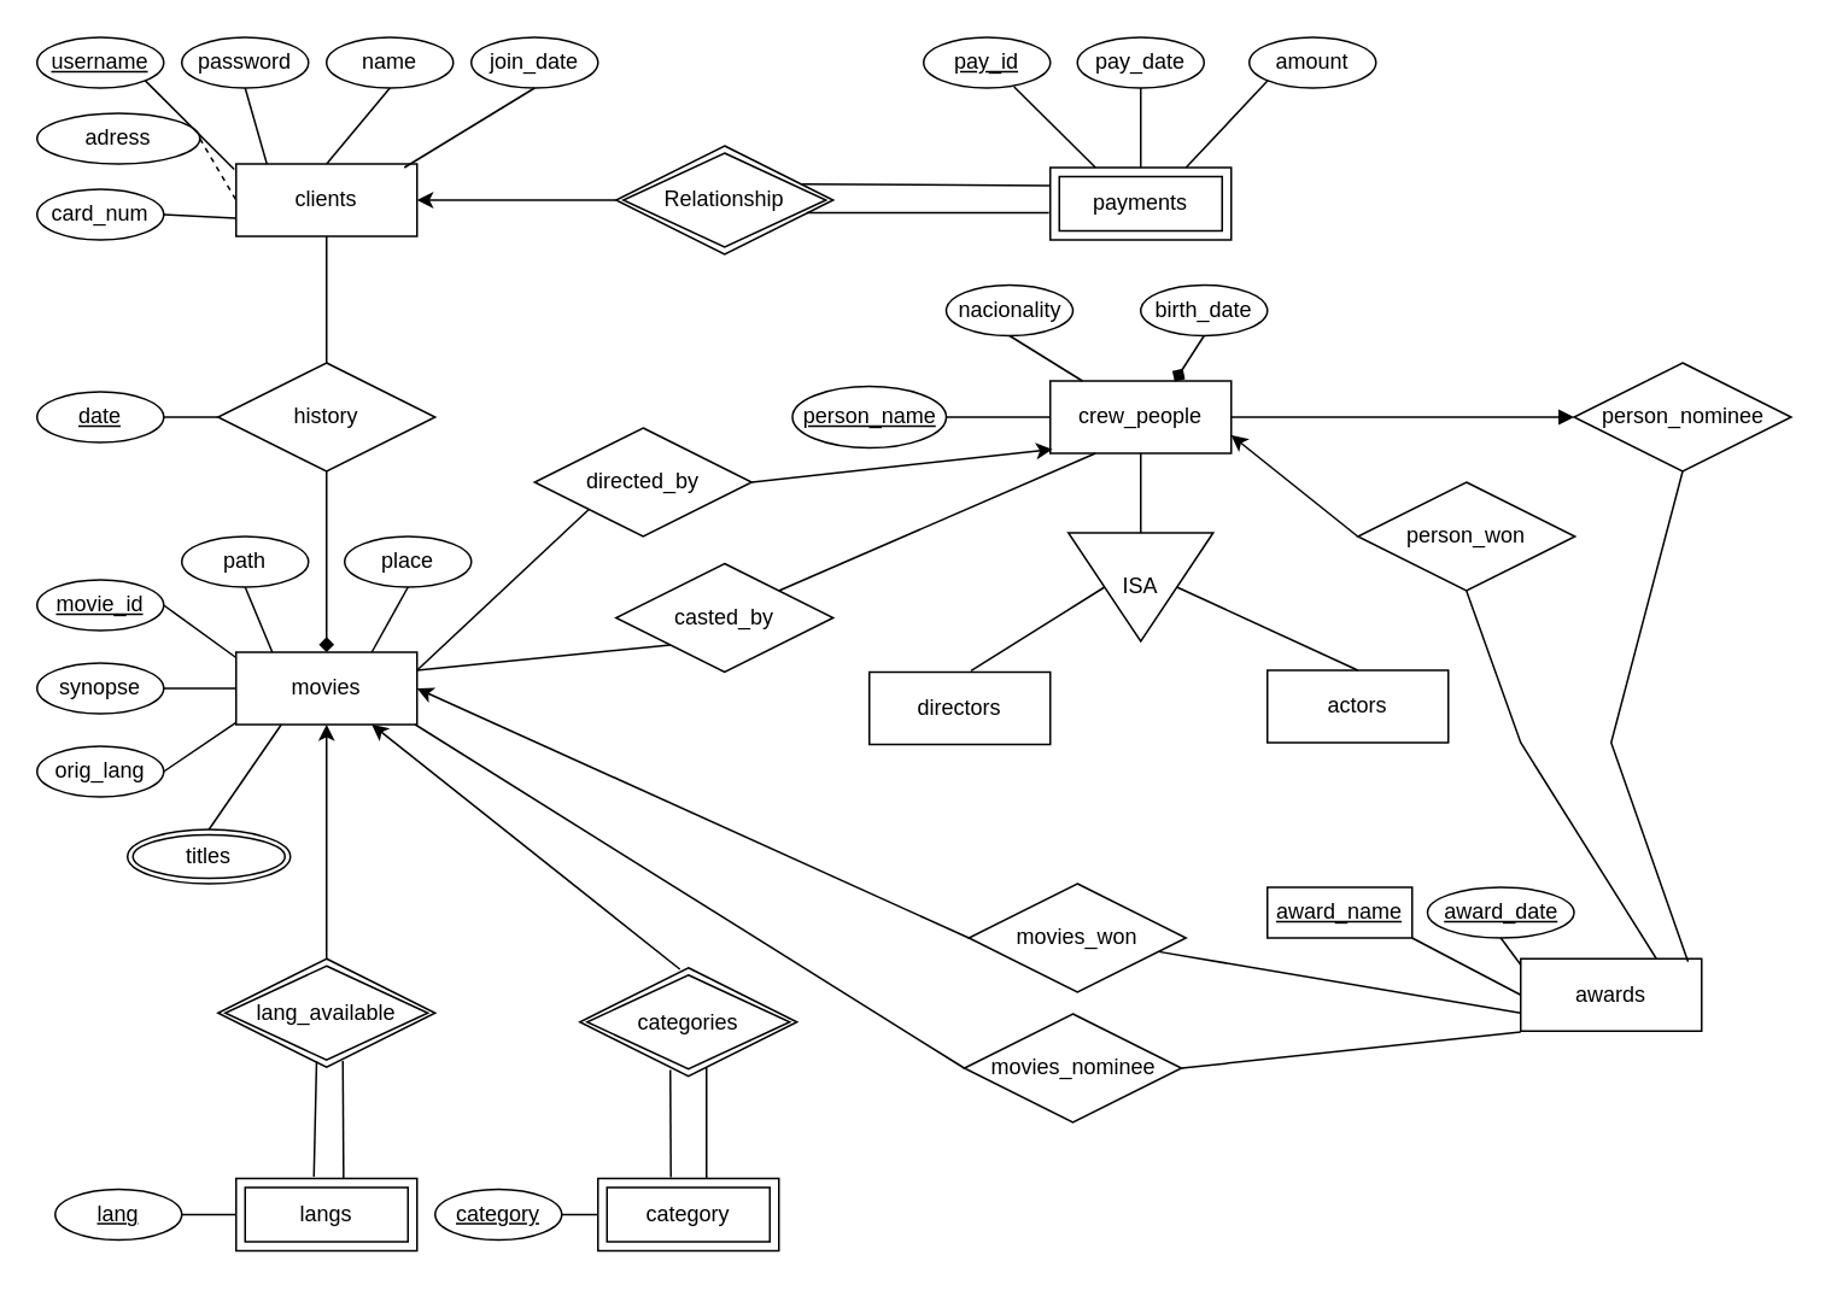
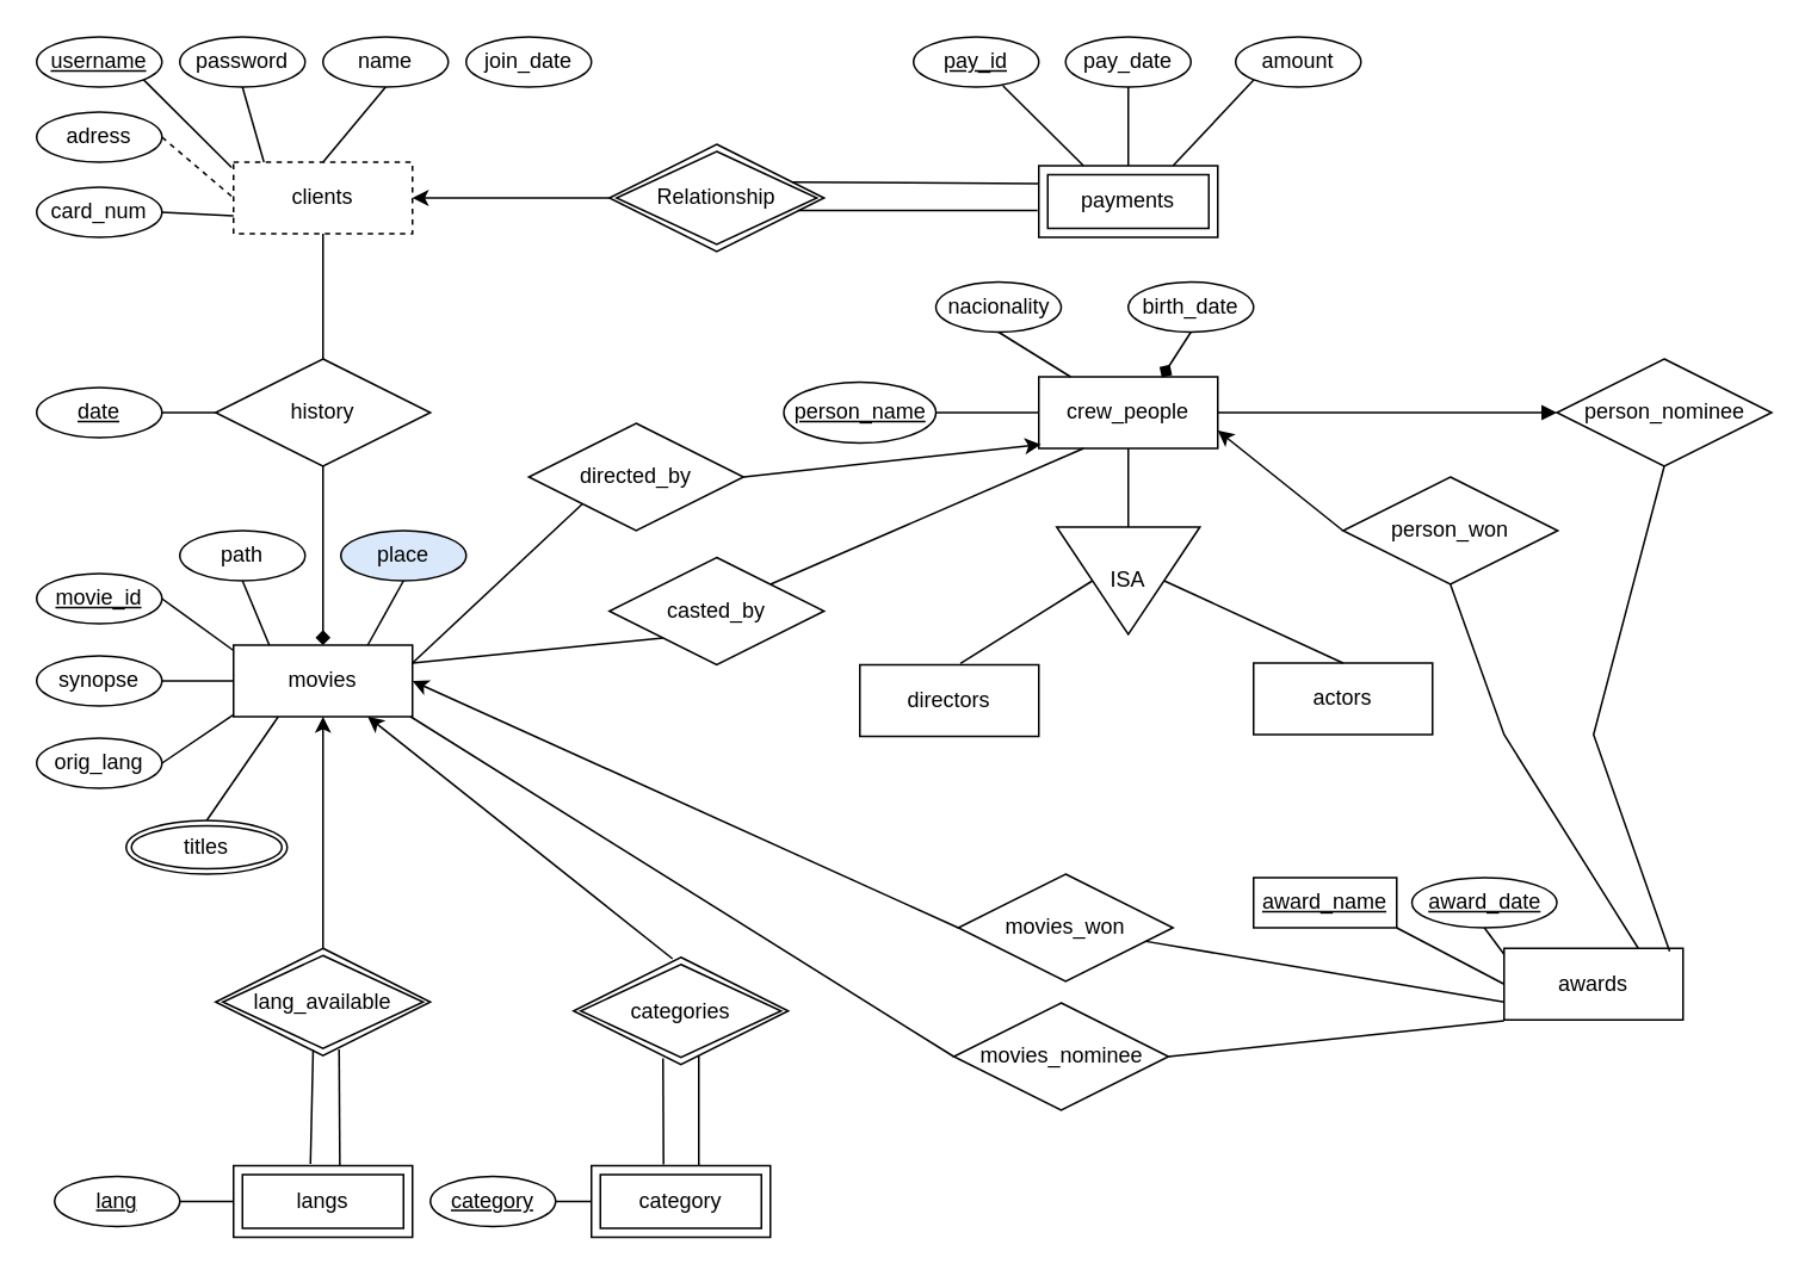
- <mxCell id="14" value="" style="endArrow=none;html=1;rounded=0;exitX=0.5;exitY=1;exitDx=0;exitDy=0;entryX=0.93;entryY=0.05;entryDx=0;entryDy=0;entryPerimeter=0;" parent="1" source="6" target="2" edge="1"><mxGeometry relative="1" as="geometry"><mxPoint x="30" y="150" as="sourcePoint" /><mxPoint x="190" y="150" as="targetPoint" /></mxGeometry></mxCell>
- <mxCell id="7" value="adress" style="ellipse;whiteSpace=wrap;html=1;align=center;" parent="1" vertex="1"><mxGeometry x="20" y="62" width="90" height="28" as="geometry" /></mxCell>
+ <mxCell id="7" value="adress" style="ellipse;whiteSpace=wrap;html=1;align=center;" parent="1" vertex="1"><mxGeometry y="62" width="70" height="28" as="geometry" x="20" /></mxCell>
- <mxCell id="2" value="clients" style="whiteSpace=wrap;html=1;align=center;" parent="1" vertex="1"><mxGeometry x="130" y="90" width="100" height="40" as="geometry" /></mxCell>
+ <mxCell id="2" value="clients" style="whiteSpace=wrap;html=1;align=center;dashed=1;" parent="1" vertex="1"><mxGeometry x="130" y="90" width="100" height="40" as="geometry" /></mxCell>
- <mxCell id="22" value="place" style="ellipse;whiteSpace=wrap;html=1;align=center;" parent="1" vertex="1"><mxGeometry x="190" y="296" width="70" height="28" as="geometry" /></mxCell>
+ <mxCell id="22" value="place" style="ellipse;whiteSpace=wrap;html=1;align=center;fillColor=#dae8fc;" parent="1" vertex="1"><mxGeometry x="190" y="296" width="70" height="28" as="geometry" /></mxCell>
